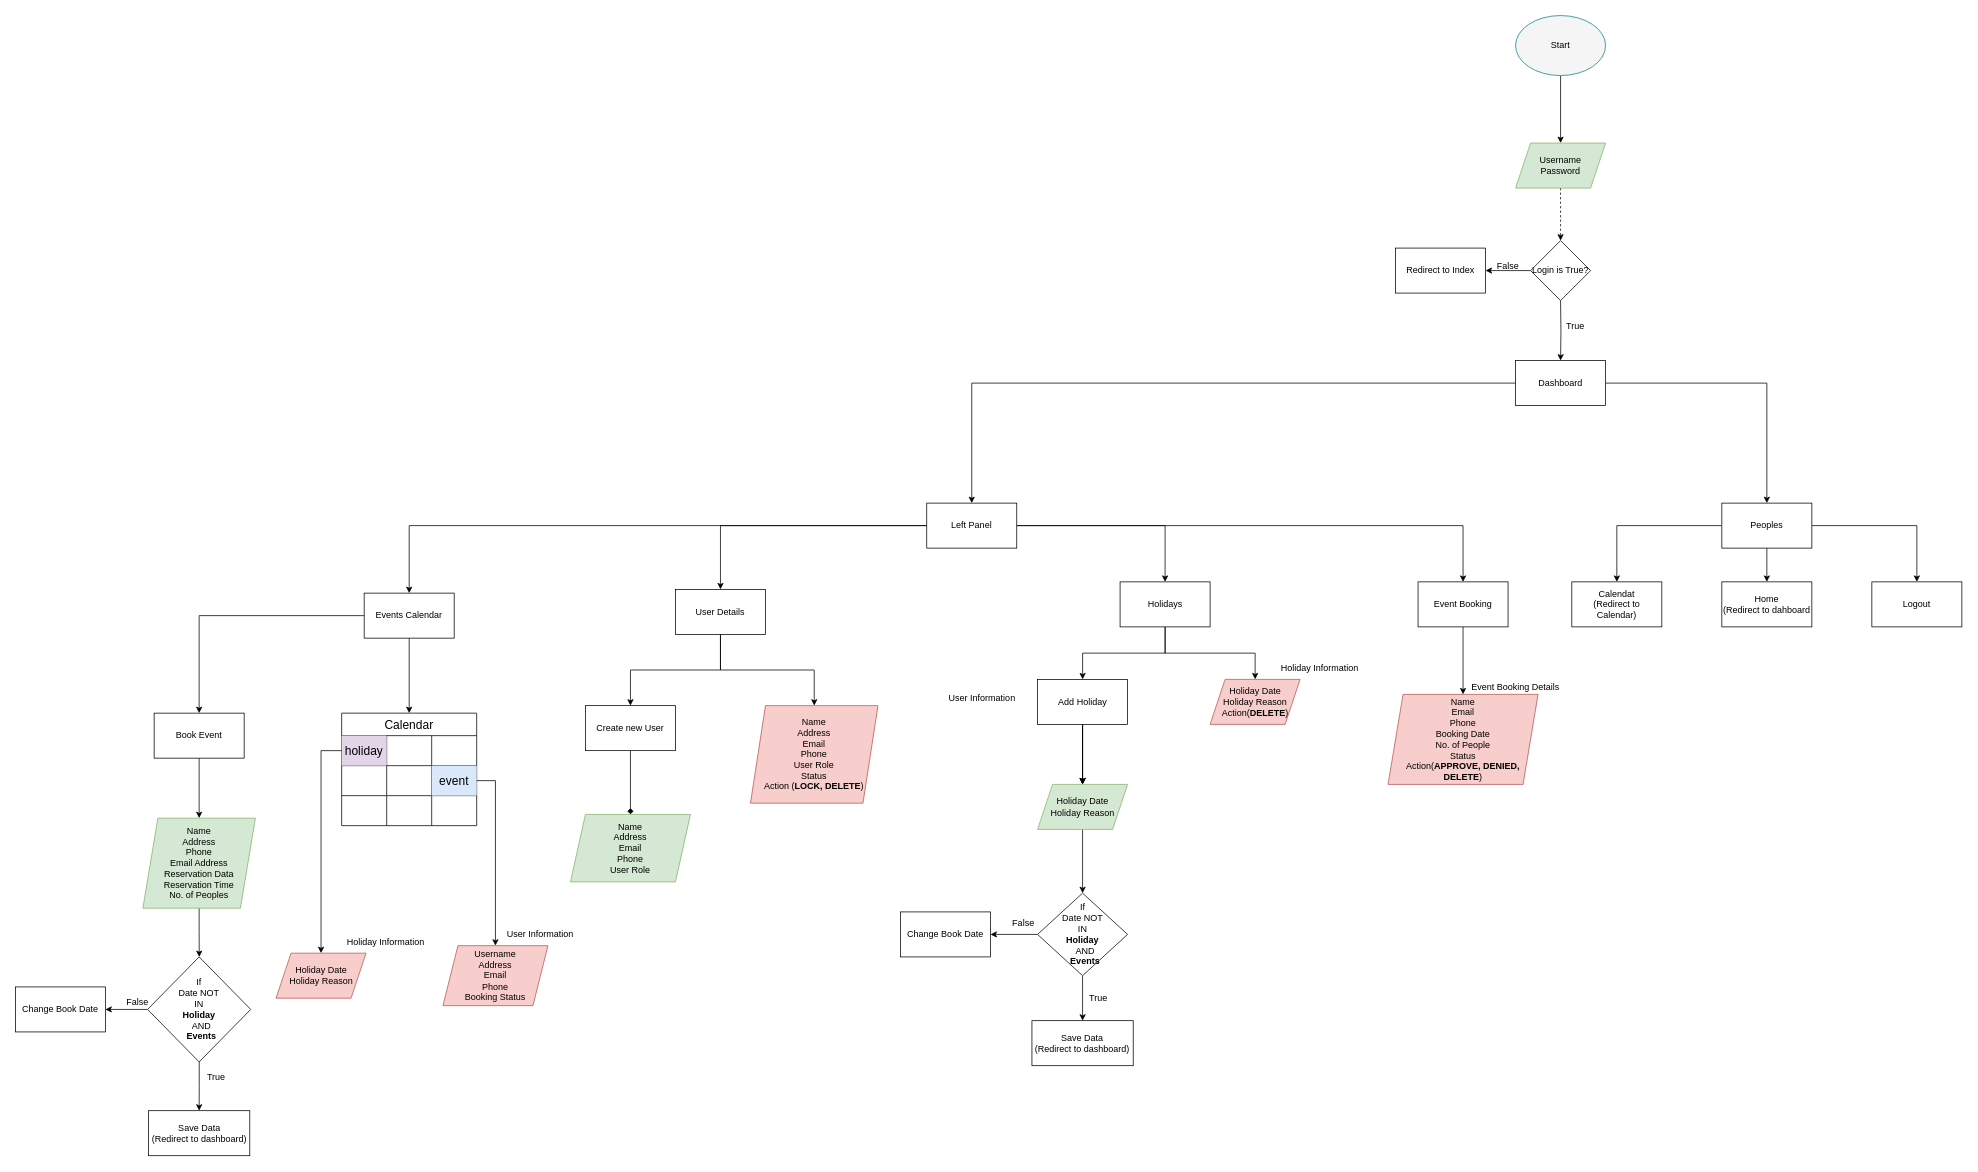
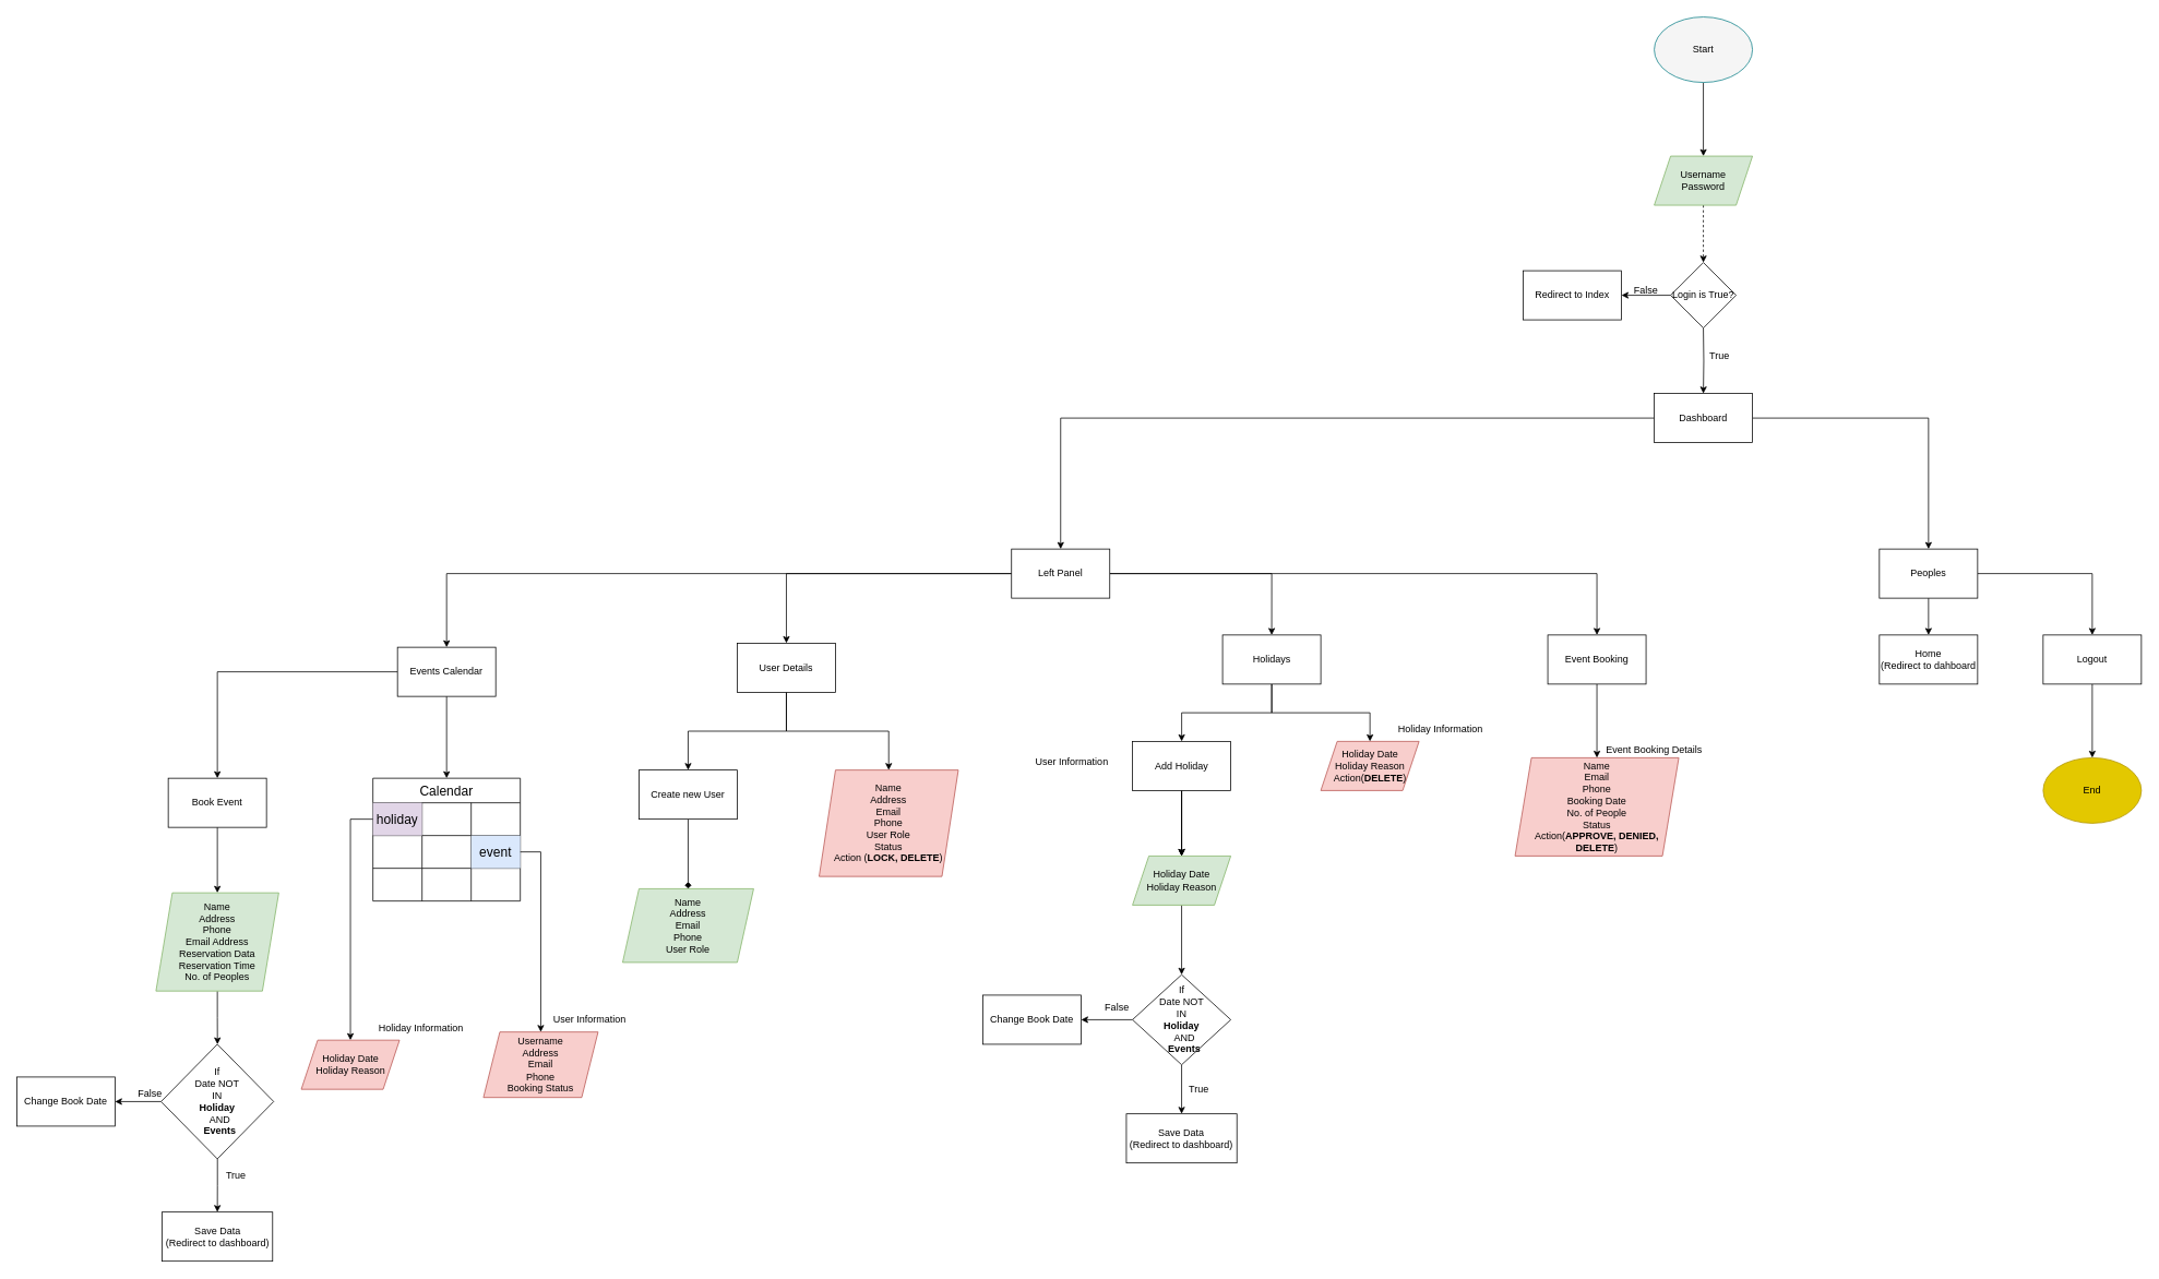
- <mxCell id="78" value="" style="edgeStyle=orthogonalEdgeStyle;rounded=0;orthogonalLoop=1;jettySize=auto;html=1;" parent="1" source="81" target="82" edge="1"><mxGeometry relative="1" as="geometry" /></mxCell>
- <mxCell id="82" value="Calendat&lt;br style=&quot;border-color: var(--border-color);&quot;&gt;(Redirect to Calendar)" style="rounded=0;whiteSpace=wrap;html=1;" parent="1" vertex="1"><mxGeometry x="2095" y="775" width="120" height="60" as="geometry" /></mxCell>
+ <mxCell id="84" style="edgeStyle=orthogonalEdgeStyle;rounded=0;orthogonalLoop=1;jettySize=auto;html=1;entryX=0.5;entryY=0;entryDx=0;entryDy=0;" parent="1" source="85" target="86" edge="1"><mxGeometry relative="1" as="geometry" /></mxCell>
+ <mxCell id="86" value="End" style="ellipse;whiteSpace=wrap;html=1;fillColor=#e3c800;strokeColor=#B09500;fontColor=#000000;" parent="1" vertex="1"><mxGeometry x="2495" y="925" width="120" height="80" as="geometry" /></mxCell>
